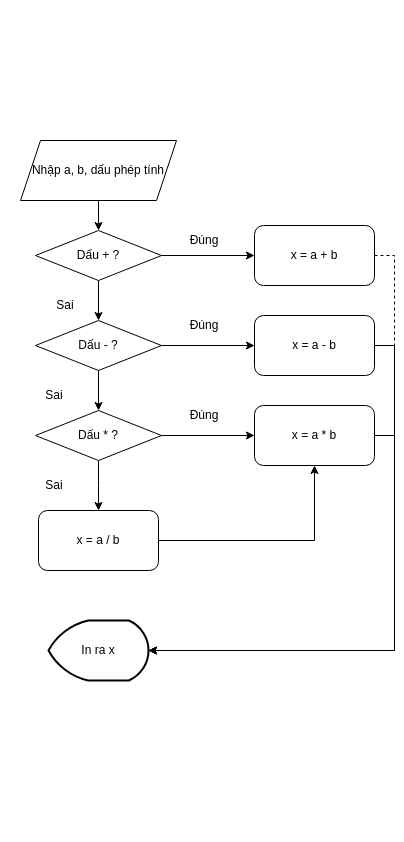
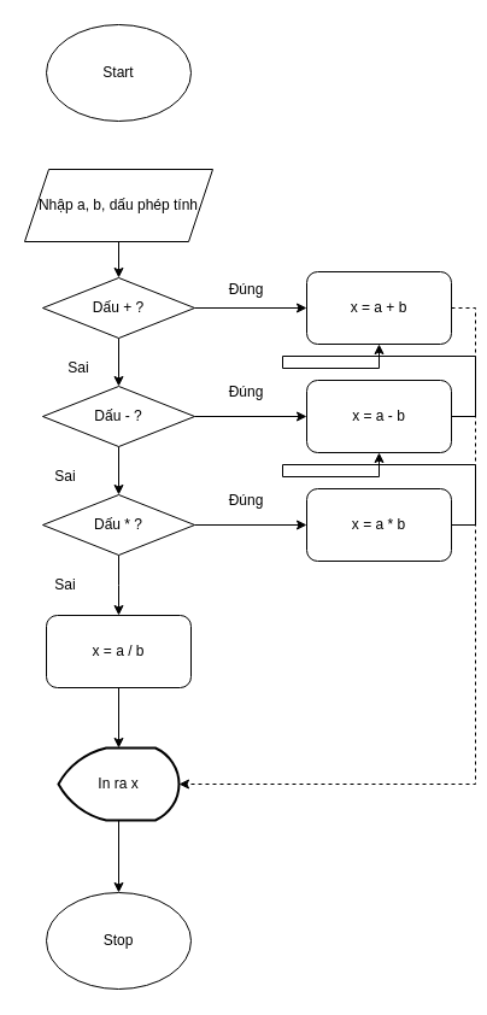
+ <mxCell id="2" value="Start" style="ellipse;whiteSpace=wrap;html=1;" vertex="1" parent="1"><mxGeometry x="38" y="20" width="120" height="80" as="geometry" /></mxCell>
- <mxCell id="29" style="edgeStyle=orthogonalEdgeStyle;rounded=0;orthogonalLoop=1;jettySize=auto;html=1;exitX=1;exitY=0.5;exitDx=0;exitDy=0;entryX=1;entryY=0.5;entryDx=0;entryDy=0;entryPerimeter=0;" edge="1" parent="1" source="21" target="27"><mxGeometry relative="1" as="geometry" /></mxCell>
+ <mxCell id="29" style="edgeStyle=orthogonalEdgeStyle;rounded=0;orthogonalLoop=1;jettySize=auto;html=1;exitX=1;exitY=0.5;exitDx=0;exitDy=0;" edge="1" parent="1" source="21" target="20"><mxGeometry relative="1" as="geometry" /></mxCell>
- <mxCell id="30" style="edgeStyle=orthogonalEdgeStyle;rounded=0;orthogonalLoop=1;jettySize=auto;html=1;exitX=1;exitY=0.5;exitDx=0;exitDy=0;entryX=1;entryY=0.5;entryDx=0;entryDy=0;entryPerimeter=0;" edge="1" parent="1" source="22" target="27"><mxGeometry relative="1" as="geometry" /></mxCell>
+ <mxCell id="30" style="edgeStyle=orthogonalEdgeStyle;rounded=0;orthogonalLoop=1;jettySize=auto;html=1;exitX=1;exitY=0.5;exitDx=0;exitDy=0;" edge="1" parent="1" source="22" target="21"><mxGeometry relative="1" as="geometry" /></mxCell>
- <mxCell id="18" value="" style="edgeStyle=orthogonalEdgeStyle;rounded=0;orthogonalLoop=1;jettySize=auto;html=1;" edge="1" parent="1" source="19" target="22"><mxGeometry relative="1" as="geometry" /></mxCell>
+ <mxCell id="18" value="" style="edgeStyle=orthogonalEdgeStyle;rounded=0;orthogonalLoop=1;jettySize=auto;html=1;" edge="1" parent="1" source="19" target="27"><mxGeometry relative="1" as="geometry" /></mxCell>
+ <mxCell id="26" value="" style="edgeStyle=orthogonalEdgeStyle;rounded=0;orthogonalLoop=1;jettySize=auto;html=1;" edge="1" parent="1" source="27" target="3"><mxGeometry relative="1" as="geometry" /></mxCell>
+ <mxCell id="3" value="Stop" style="ellipse;whiteSpace=wrap;html=1;" vertex="1" parent="1"><mxGeometry x="38" y="740" width="120" height="80" as="geometry" /></mxCell>
